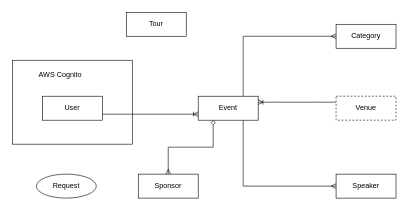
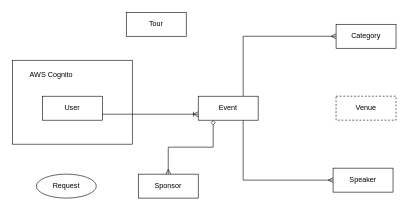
- <mxCell id="3" value="AWS Cognito" style="text;html=1;strokeColor=none;fillColor=none;align=center;verticalAlign=middle;whiteSpace=wrap;rounded=0;" vertex="1" parent="1"><mxGeometry x="45" y="110" width="110" height="30" as="geometry" /></mxCell>
+ <mxCell id="3" value="AWS Cognito" style="text;html=1;strokeColor=none;fillColor=none;align=center;verticalAlign=middle;whiteSpace=wrap;rounded=0;" vertex="1" parent="1"><mxGeometry x="30" y="110" width="110" height="30" as="geometry" /></mxCell>
- <mxCell id="16" value="" style="edgeStyle=entityRelationEdgeStyle;fontSize=12;html=1;endArrow=ERoneToMany;rounded=0;entryX=1;entryY=0.25;entryDx=0;entryDy=0;exitX=0;exitY=0.25;exitDx=0;exitDy=0;" edge="1" parent="1" source="12" target="9"><mxGeometry width="100" height="100" relative="1" as="geometry"><mxPoint x="540" y="170" as="sourcePoint" /><mxPoint x="600" y="230" as="targetPoint" /></mxGeometry></mxCell>
- <mxCell id="11" value="Speaker" style="whiteSpace=wrap;html=1;align=center;" vertex="1" parent="1"><mxGeometry x="560" y="290" width="100" height="40" as="geometry" /></mxCell>
+ <mxCell id="11" value="Speaker" style="whiteSpace=wrap;html=1;align=center;" vertex="1" parent="1"><mxGeometry x="555" y="280" width="100" height="40" as="geometry" /></mxCell>
